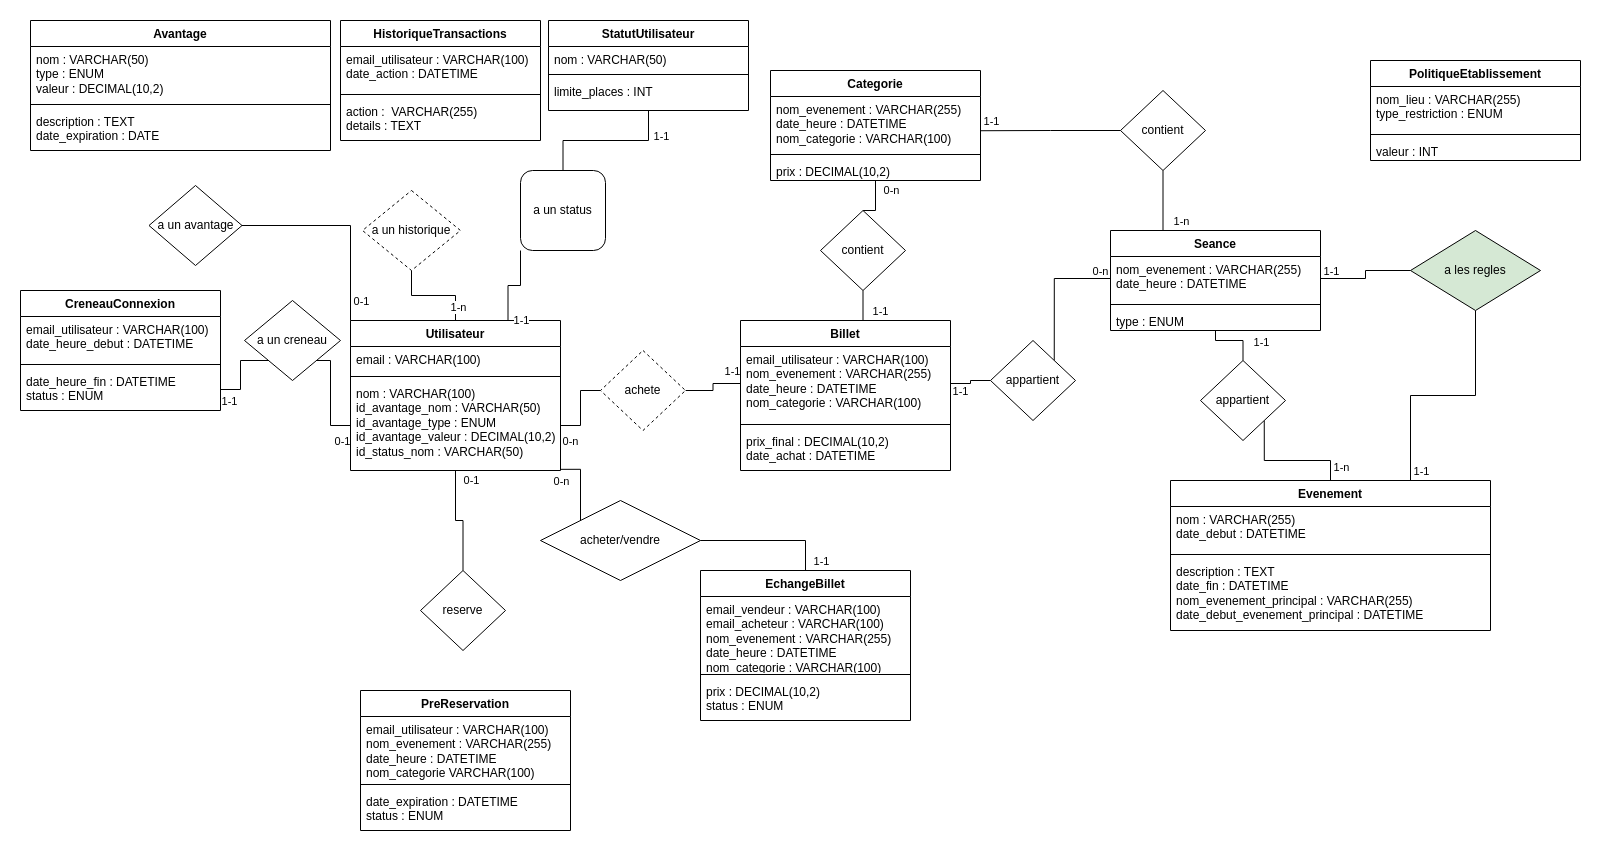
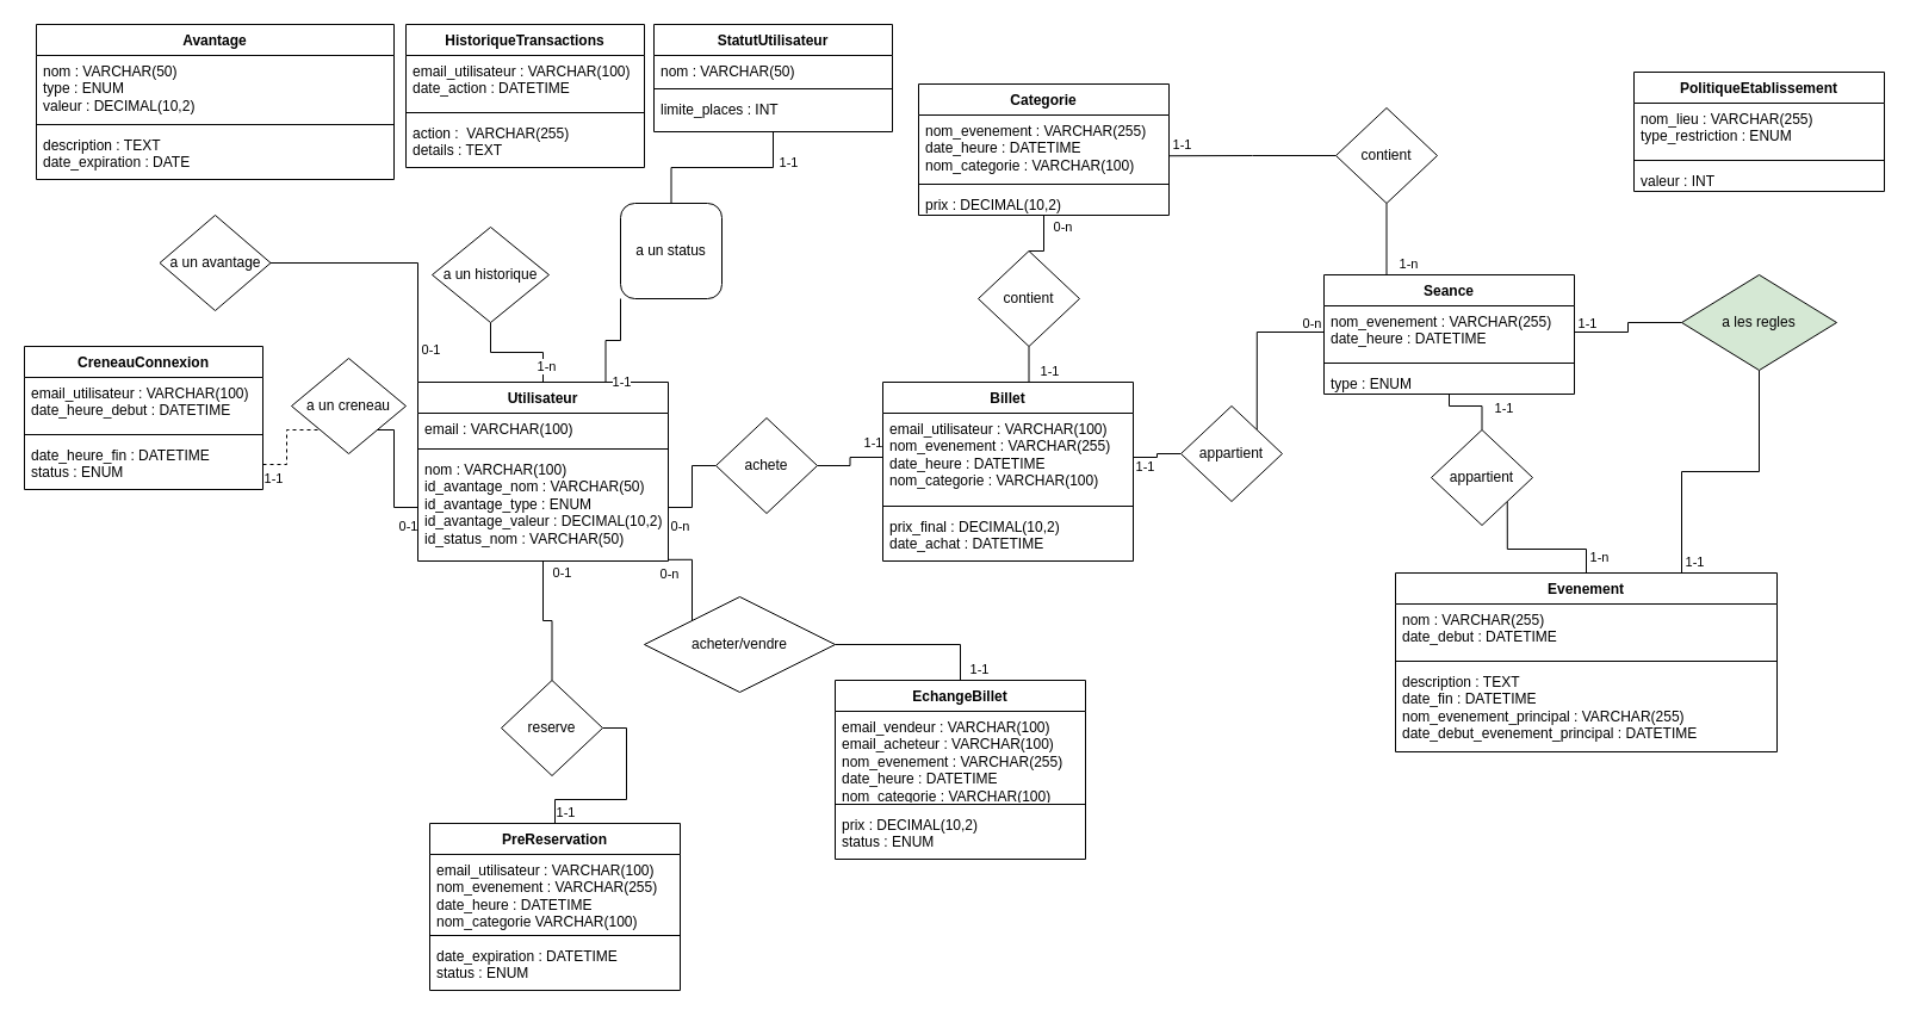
- <mxCell id="19" value="a un avantage" style="rhombus;whiteSpace=wrap;html=1;" vertex="1" parent="1"><mxGeometry x="148.5" y="185" width="93" height="80" as="geometry" /></mxCell>
+ <mxCell id="19" value="a un avantage" style="rhombus;whiteSpace=wrap;html=1;" vertex="1" parent="1"><mxGeometry x="133.5" y="180" width="93" height="80" as="geometry" /></mxCell>
- <mxCell id="12" value="a un historique" style="rhombus;whiteSpace=wrap;html=1;dashed=1;" vertex="1" parent="1"><mxGeometry x="362" y="190" width="98" height="80" as="geometry" /></mxCell>
+ <mxCell id="12" value="a un historique" style="rhombus;whiteSpace=wrap;html=1;" vertex="1" parent="1"><mxGeometry x="362" y="190" width="98" height="80" as="geometry" /></mxCell>
- <mxCell id="36" style="edgeStyle=orthogonalEdgeStyle;rounded=0;orthogonalLoop=1;jettySize=auto;html=1;exitX=1;exitY=0.5;exitDx=0;exitDy=0;entryX=0;entryY=1;entryDx=0;entryDy=0;endArrow=none;endFill=0;" edge="1" parent="1" source="32" target="33"><mxGeometry relative="1" as="geometry" /></mxCell>
+ <mxCell id="36" style="edgeStyle=orthogonalEdgeStyle;rounded=0;orthogonalLoop=1;jettySize=auto;html=1;exitX=1;exitY=0.5;exitDx=0;exitDy=0;entryX=0;entryY=1;entryDx=0;entryDy=0;endArrow=none;endFill=0;dashed=1;" edge="1" parent="1" source="32" target="33"><mxGeometry relative="1" as="geometry" /></mxCell>
- <mxCell id="48" value="achete" style="rhombus;whiteSpace=wrap;html=1;dashed=1;" vertex="1" parent="1"><mxGeometry x="600" y="350" width="85" height="80" as="geometry" /></mxCell>
+ <mxCell id="48" value="achete" style="rhombus;whiteSpace=wrap;html=1;" vertex="1" parent="1"><mxGeometry x="600" y="350" width="85" height="80" as="geometry" /></mxCell>
+ <mxCell id="85" style="edgeStyle=orthogonalEdgeStyle;rounded=0;orthogonalLoop=1;jettySize=auto;html=1;exitX=1;exitY=0.5;exitDx=0;exitDy=0;entryX=0.5;entryY=0;entryDx=0;entryDy=0;endArrow=none;endFill=0;" edge="1" parent="1" source="89" target="81"><mxGeometry relative="1" as="geometry" /></mxCell>
+ <mxCell id="86" value="1-1" style="edgeLabel;html=1;align=center;verticalAlign=middle;resizable=0;points=[];" vertex="1" connectable="0" parent="85"><mxGeometry x="0.65" y="1" relative="1" as="geometry"><mxPoint y="9" as="offset" /></mxGeometry></mxCell>
